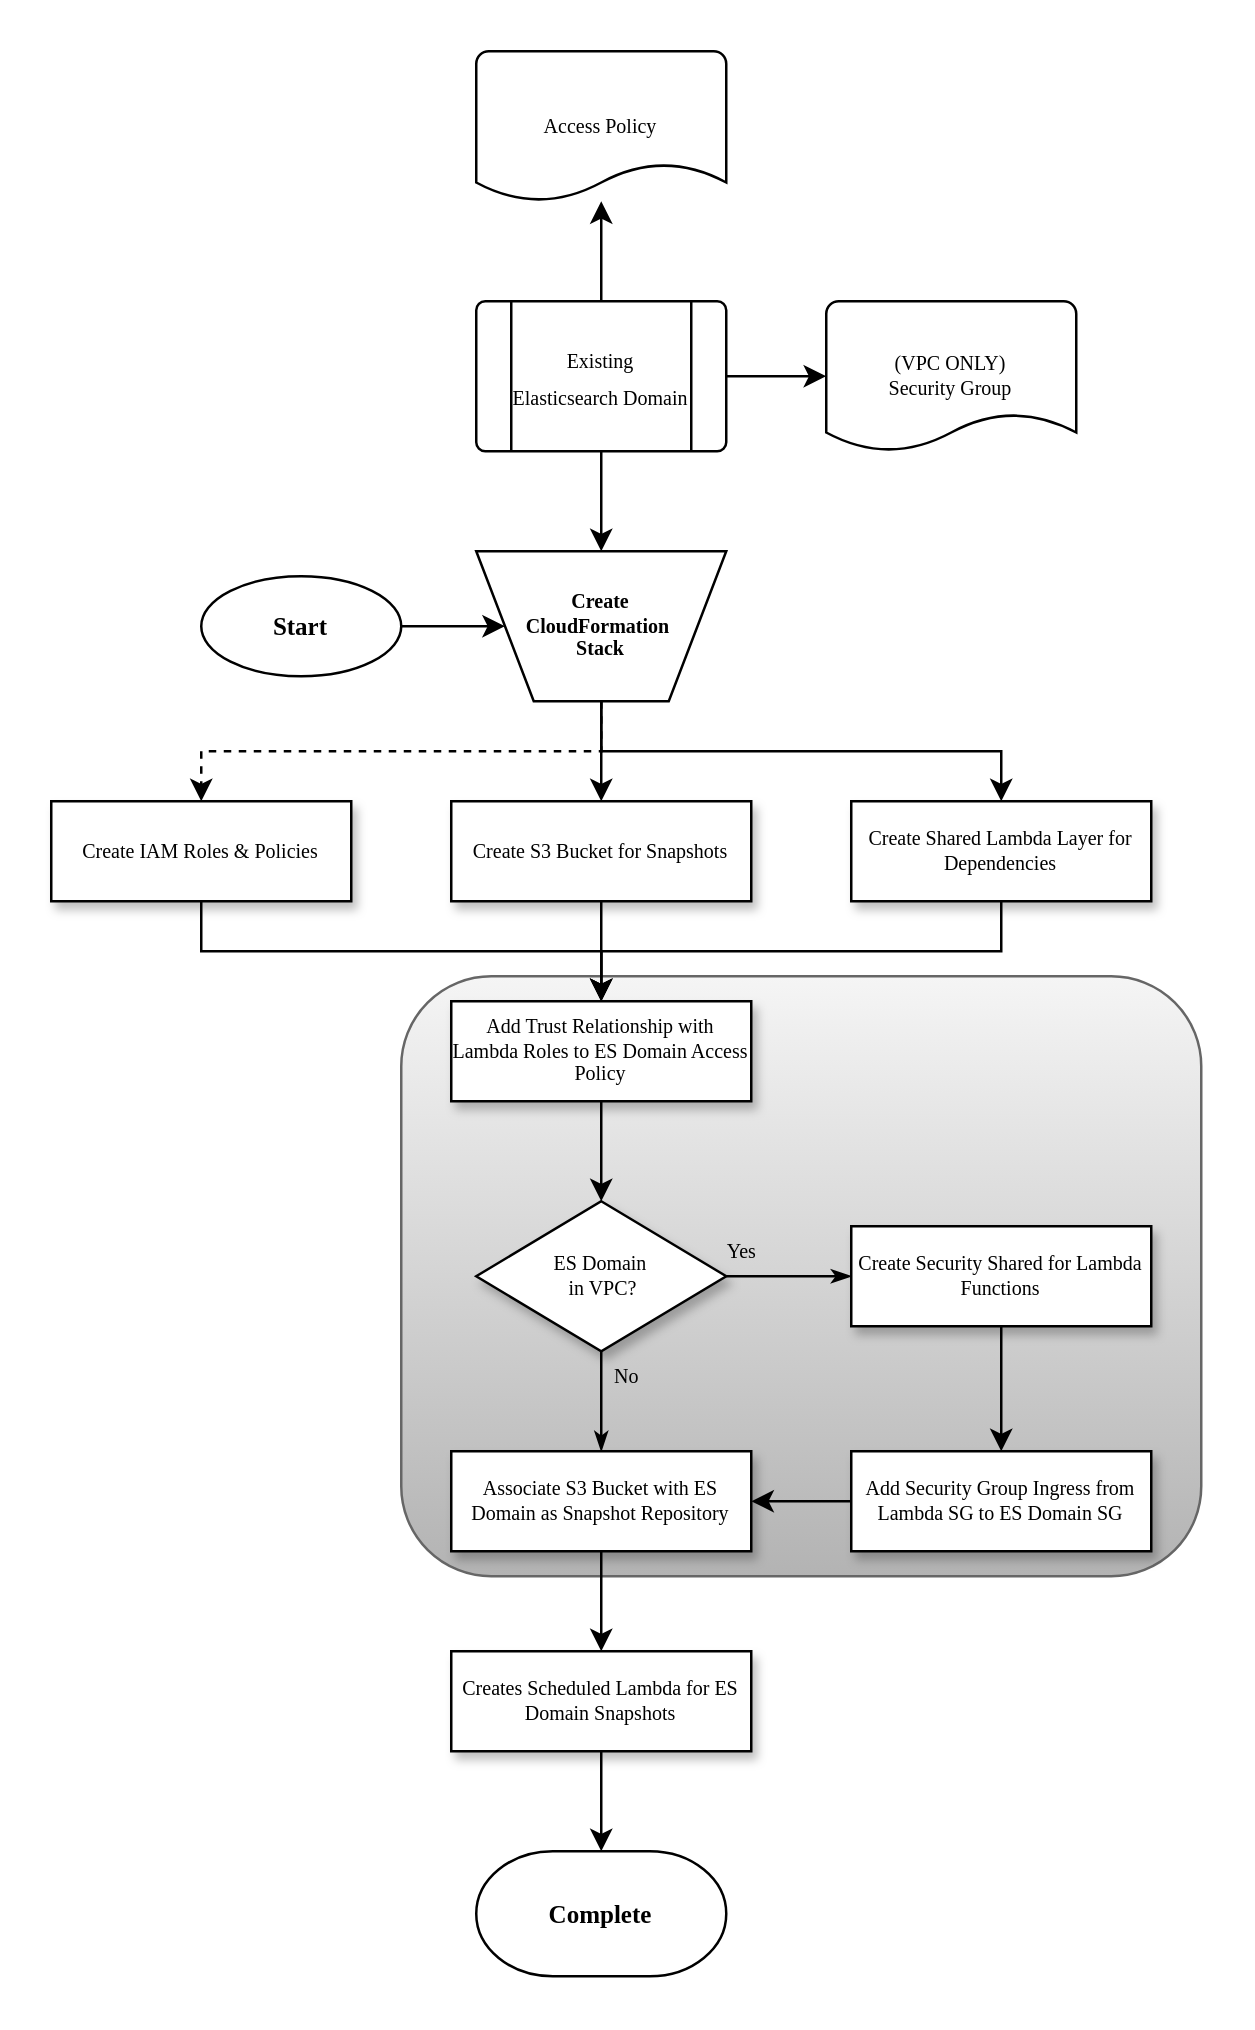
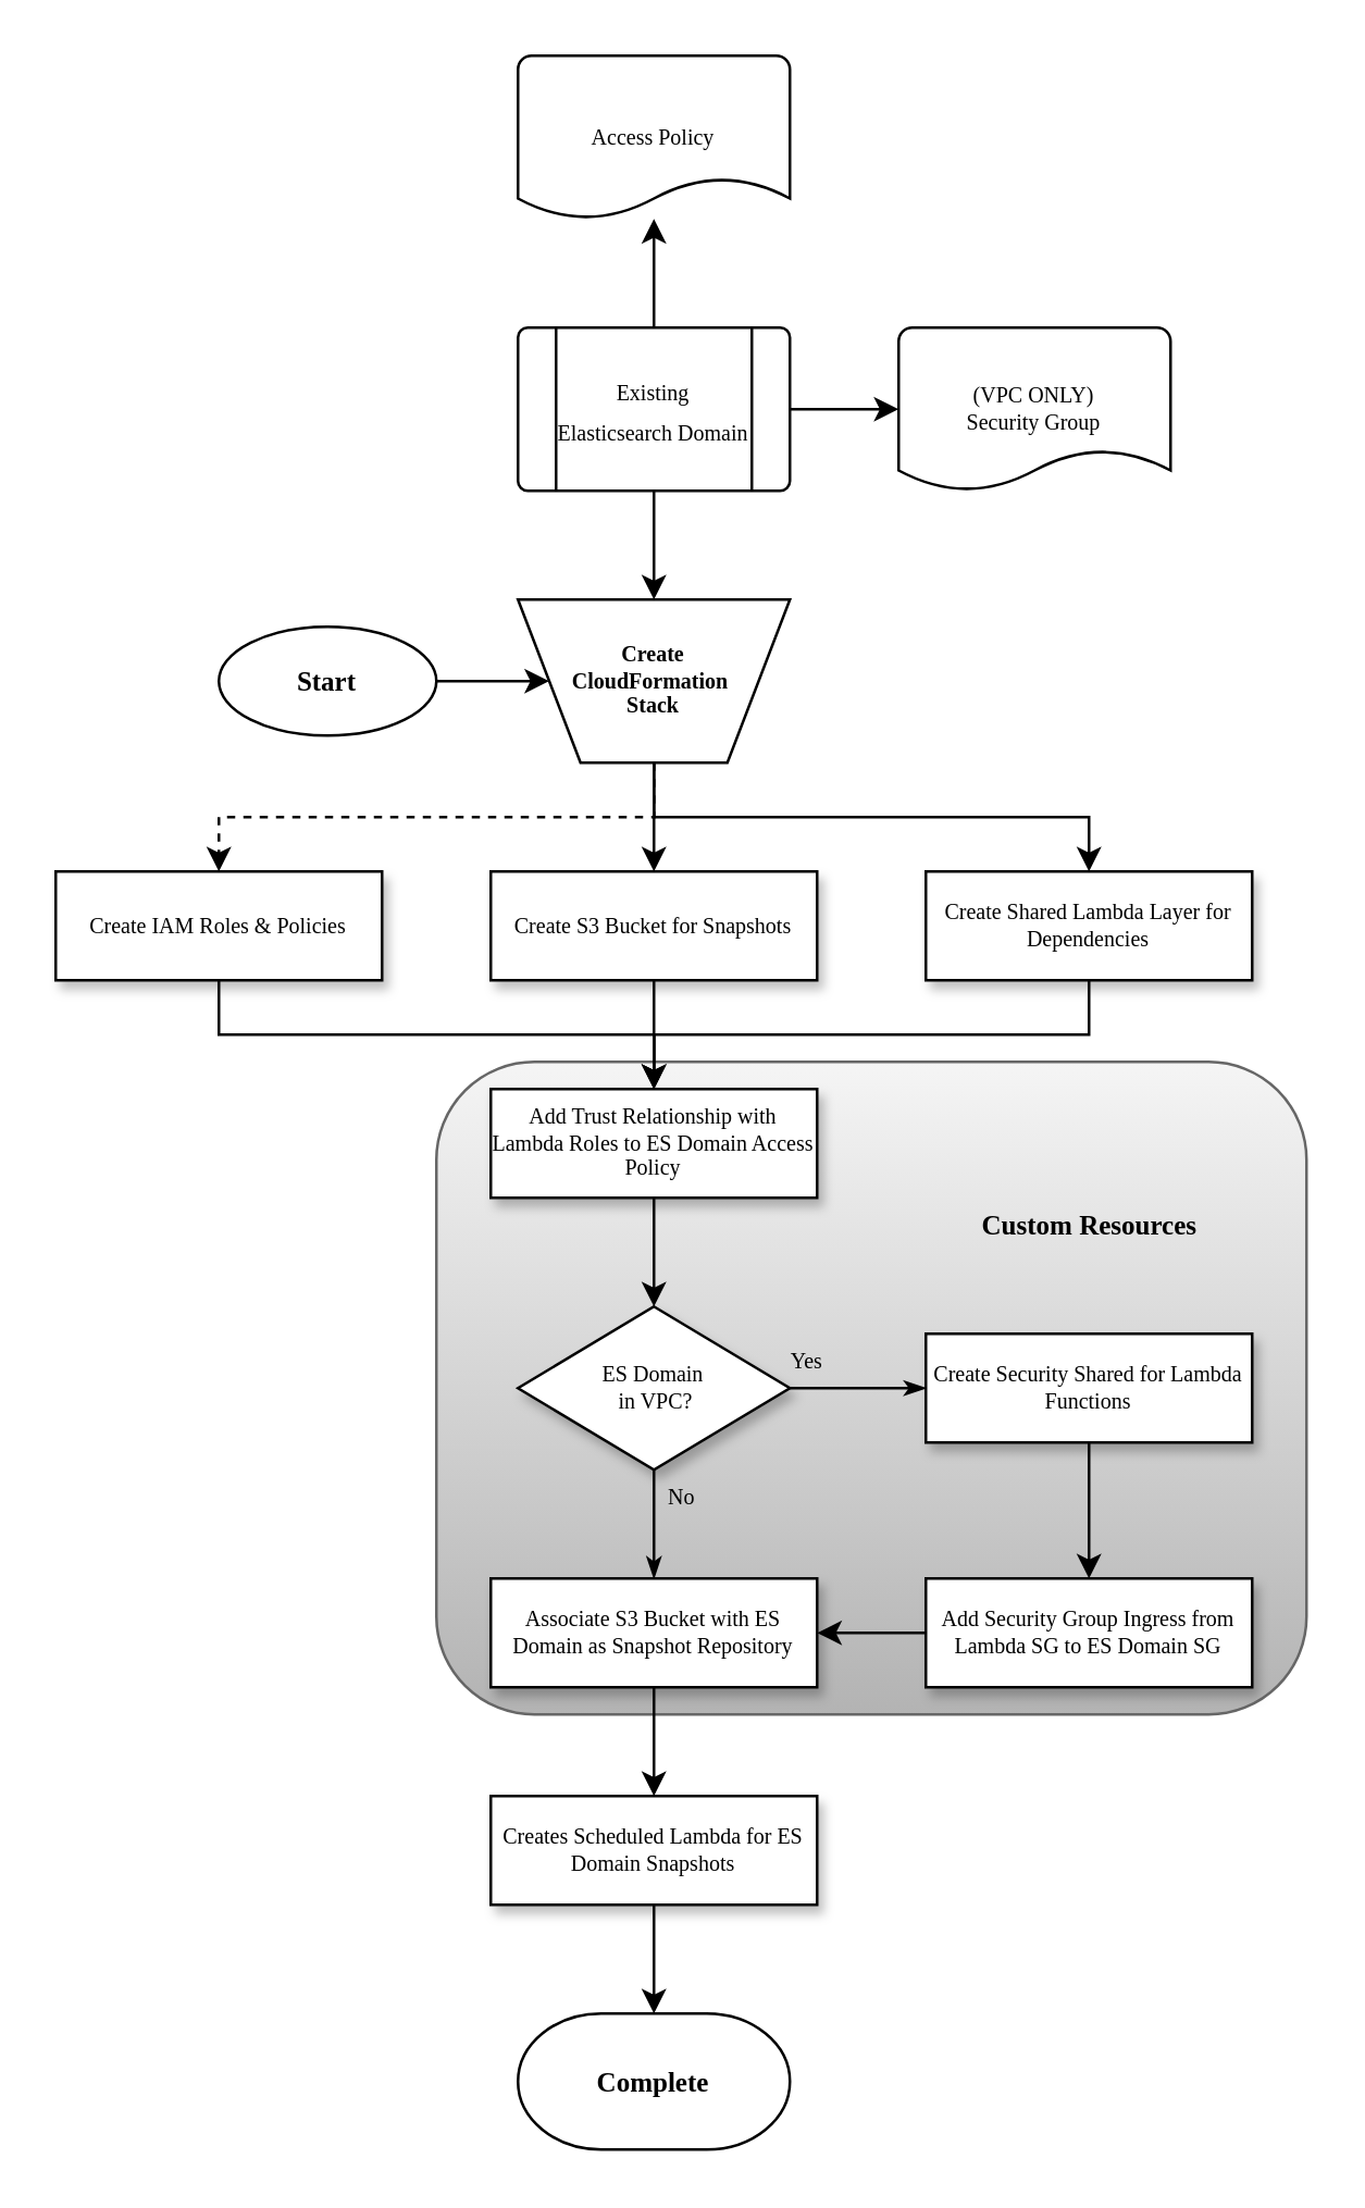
+ <mxCell id="34" value="&lt;font style=&quot;font-size: 10px&quot;&gt;&lt;b&gt;Custom Resources&lt;/b&gt;&lt;/font&gt;" style="text;html=1;align=center;verticalAlign=middle;resizable=0;points=[];;autosize=1;fontSize=8;fontFamily=Verdana;" vertex="1" parent="1"><mxGeometry x="340" y="440" width="120" height="20" as="geometry" /></mxCell>
